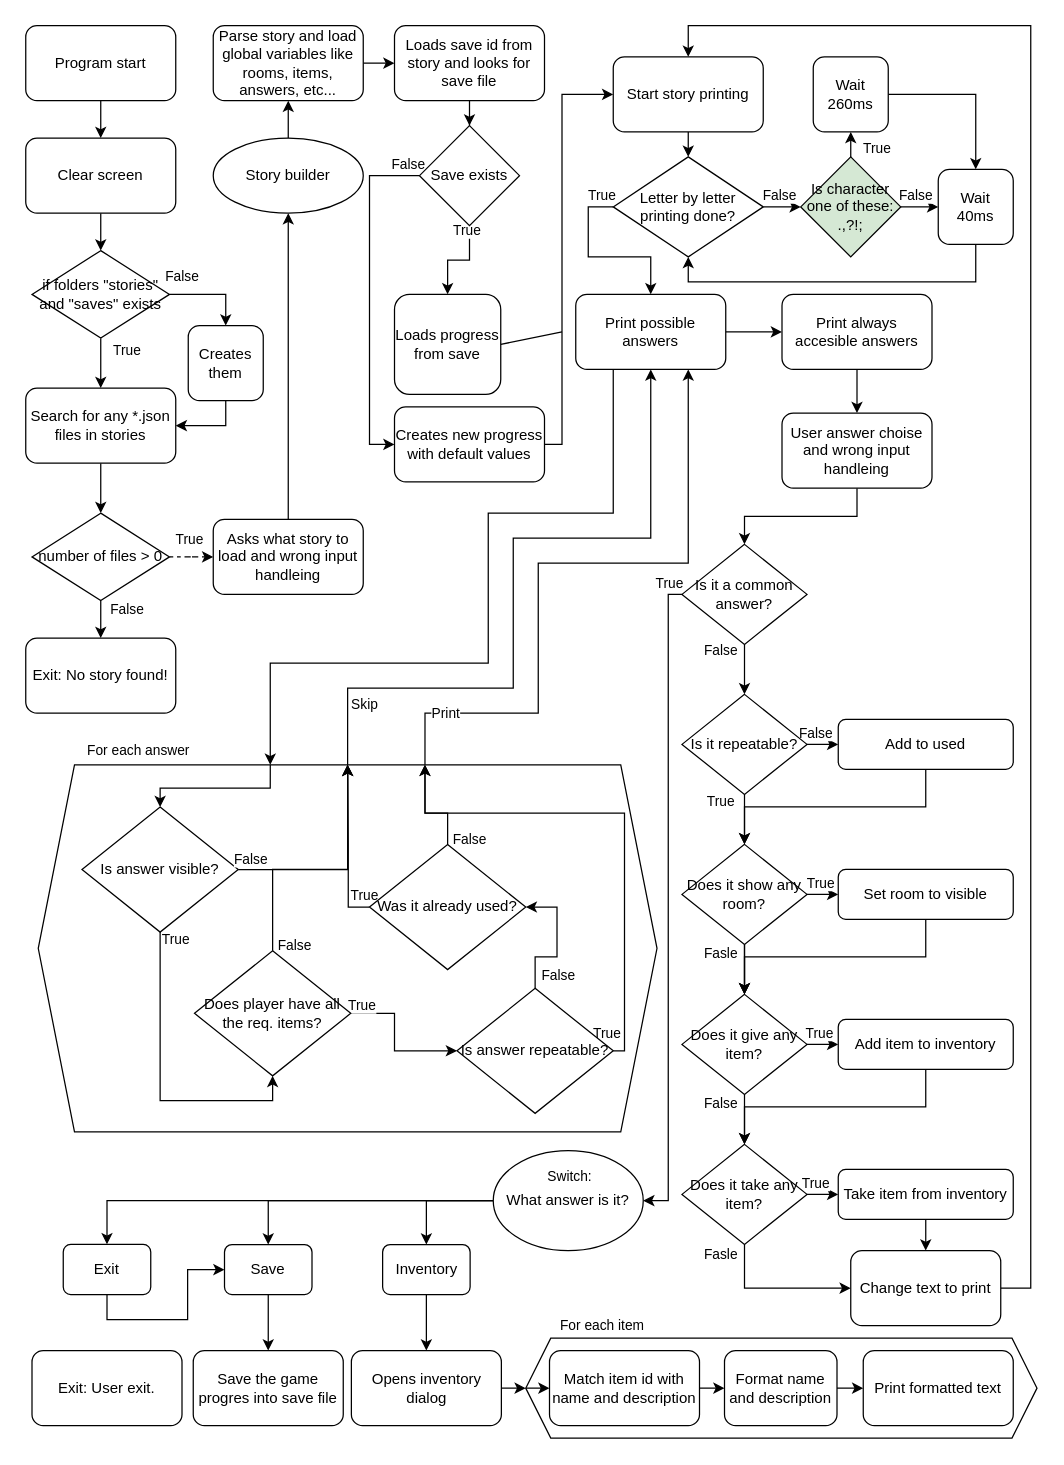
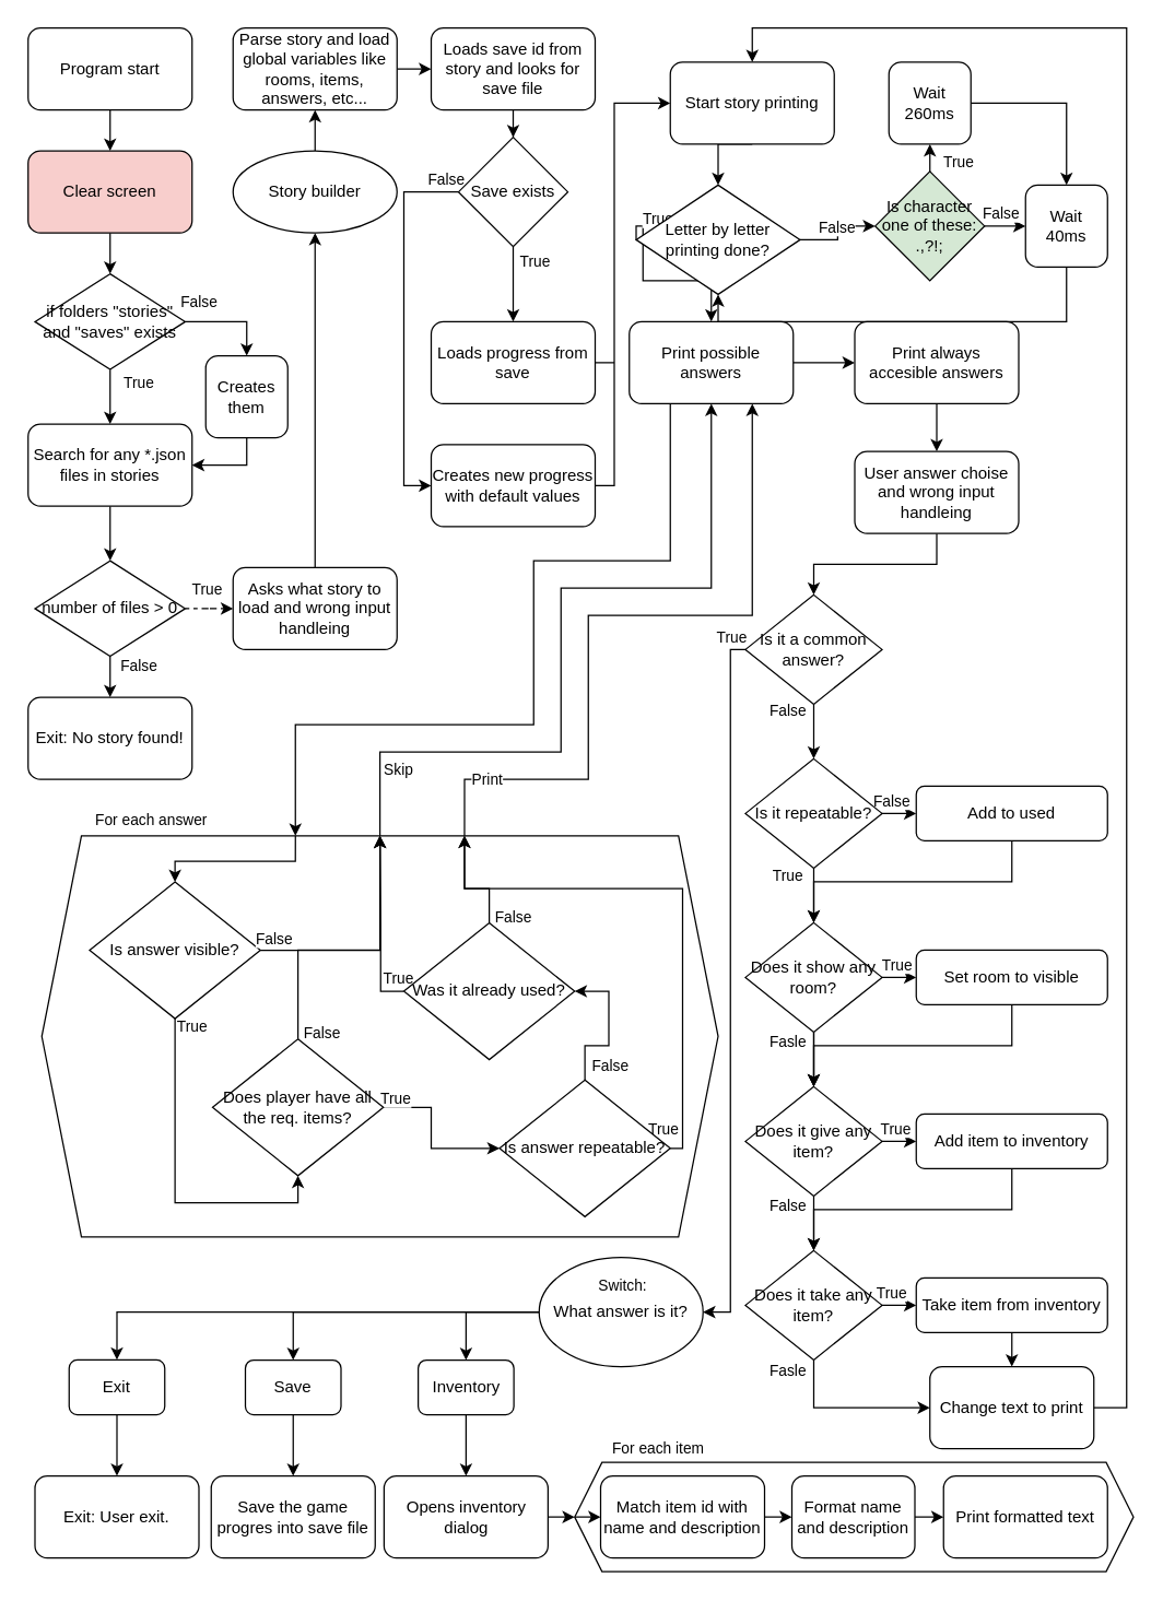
- <mxCell id="11" value="Clear screen" style="rounded=1;whiteSpace=wrap;html=1;" vertex="1" parent="1"><mxGeometry x="20" y="110" width="120" height="60" as="geometry" /></mxCell>
+ <mxCell id="11" value="Clear screen" style="rounded=1;whiteSpace=wrap;html=1;fillColor=#f8cecc;" vertex="1" parent="1"><mxGeometry x="20" y="110" width="120" height="60" as="geometry" /></mxCell>
- <mxCell id="50" value="Letter by letter printing done?" style="rhombus;whiteSpace=wrap;html=1;" vertex="1" parent="1"><mxGeometry x="490" y="125" width="120" height="80" as="geometry" /></mxCell>
+ <mxCell id="50" value="Letter by letter printing done?" style="rhombus;whiteSpace=wrap;html=1;" vertex="1" parent="1"><mxGeometry x="465" y="135" width="120" height="80" as="geometry" /></mxCell>
- <mxCell id="115" value="Loads progress from save" style="rounded=1;whiteSpace=wrap;html=1;labelBackgroundColor=none;strokeColor=default;fillColor=default;" vertex="1" parent="1"><mxGeometry x="315" y="235" width="85" height="80" as="geometry" /></mxCell>
+ <mxCell id="115" value="Loads progress from save" style="rounded=1;whiteSpace=wrap;html=1;labelBackgroundColor=none;strokeColor=default;fillColor=default;" vertex="1" parent="1"><mxGeometry x="315" y="235" width="120" height="60" as="geometry" /></mxCell>
- <mxCell id="130" style="edgeStyle=orthogonalEdgeStyle;rounded=0;orthogonalLoop=1;jettySize=auto;html=1;exitX=0.5;exitY=1;exitDx=0;exitDy=0;" edge="1" parent="1" source="131" target="129"><mxGeometry relative="1" as="geometry" /></mxCell>
+ <mxCell id="130" style="edgeStyle=orthogonalEdgeStyle;rounded=0;orthogonalLoop=1;jettySize=auto;html=1;exitX=0.5;exitY=1;exitDx=0;exitDy=0;entryX=0.5;entryY=0;entryDx=0;entryDy=0;" edge="1" parent="1" source="131" target="132"><mxGeometry relative="1" as="geometry" /></mxCell>
